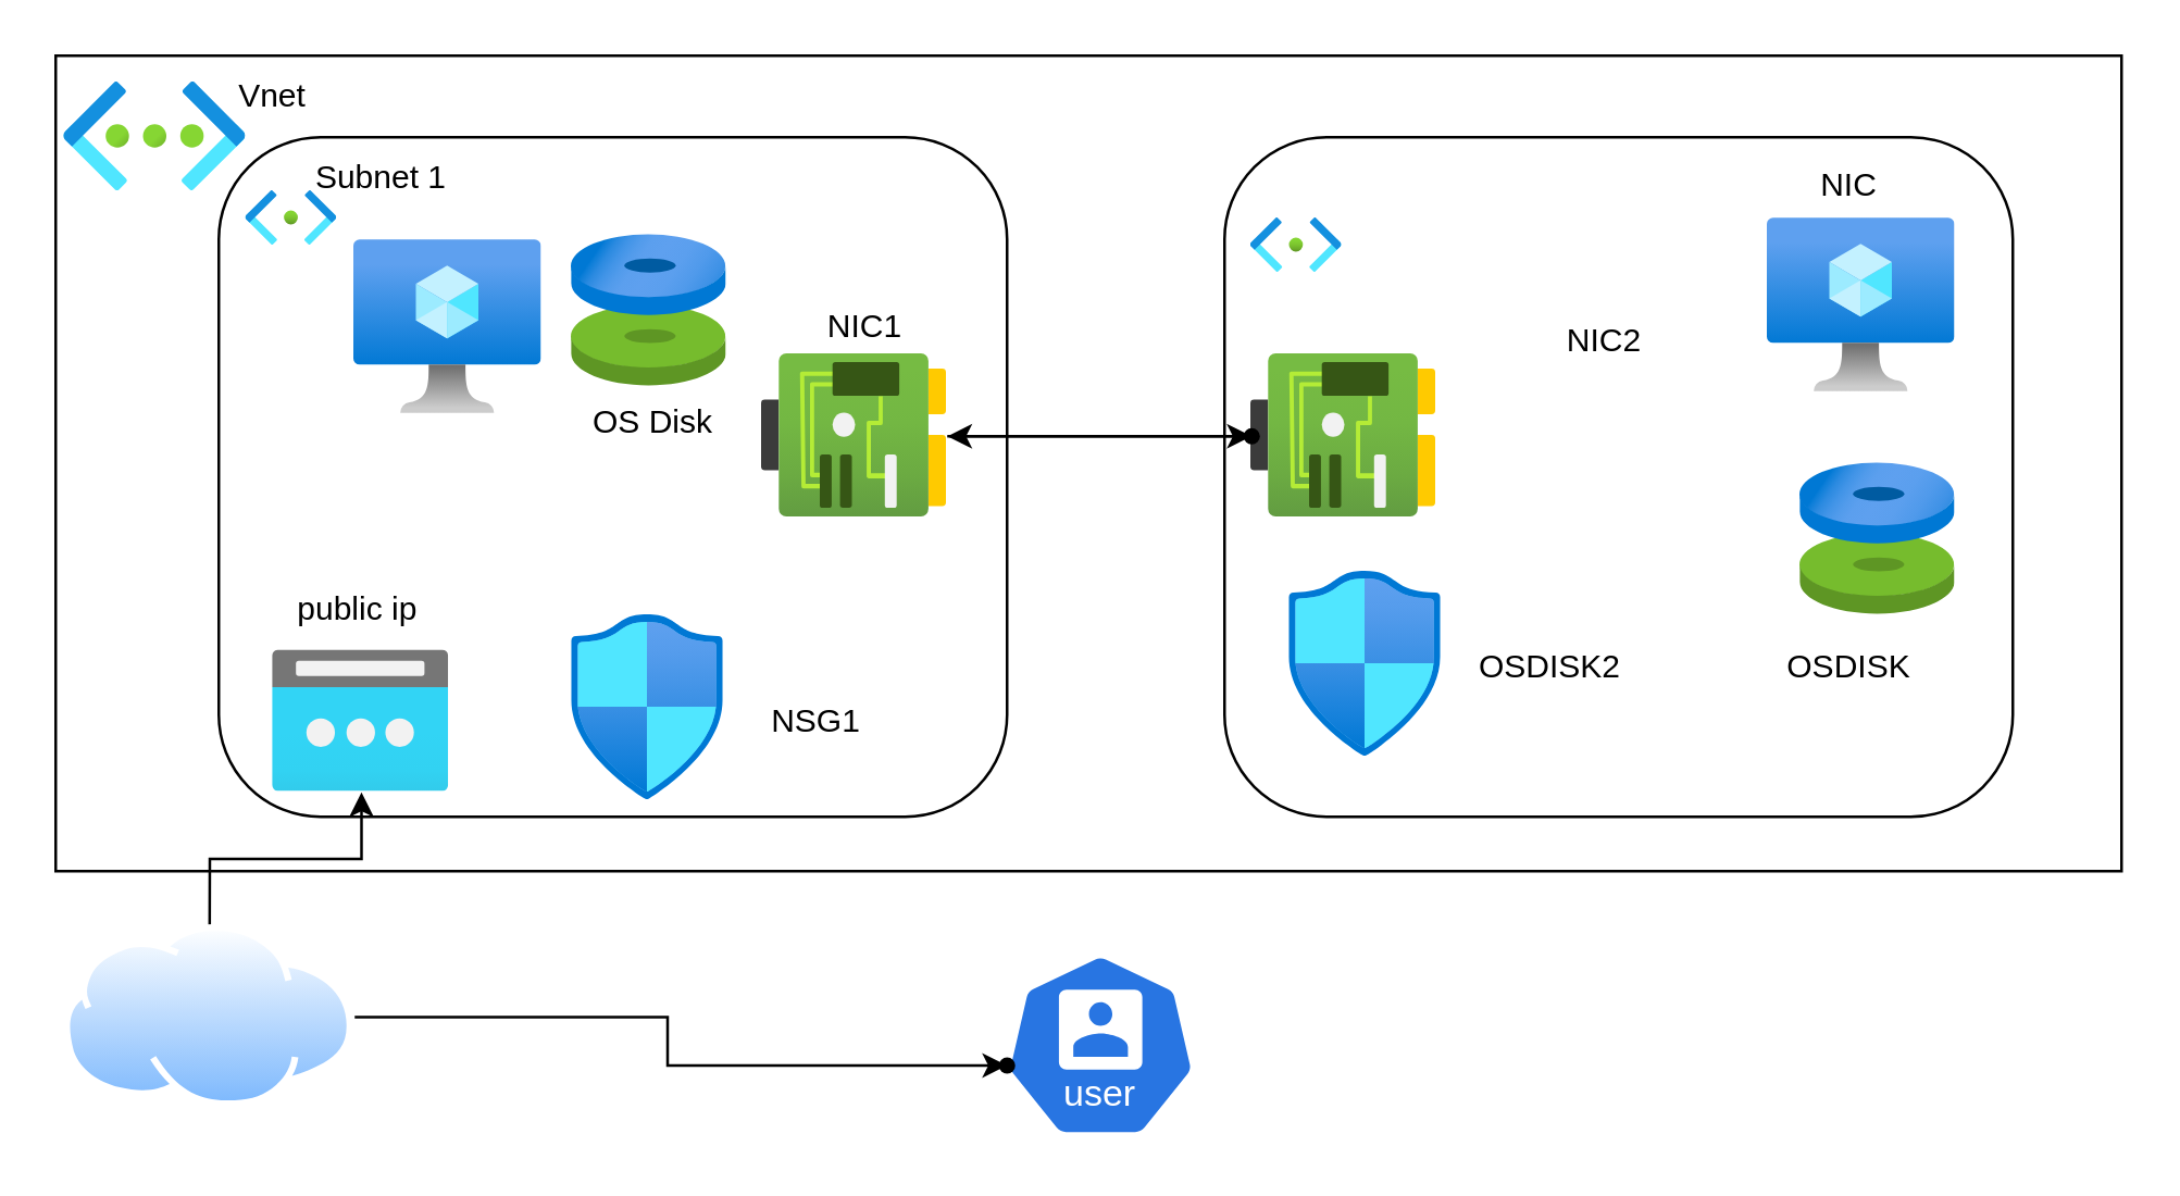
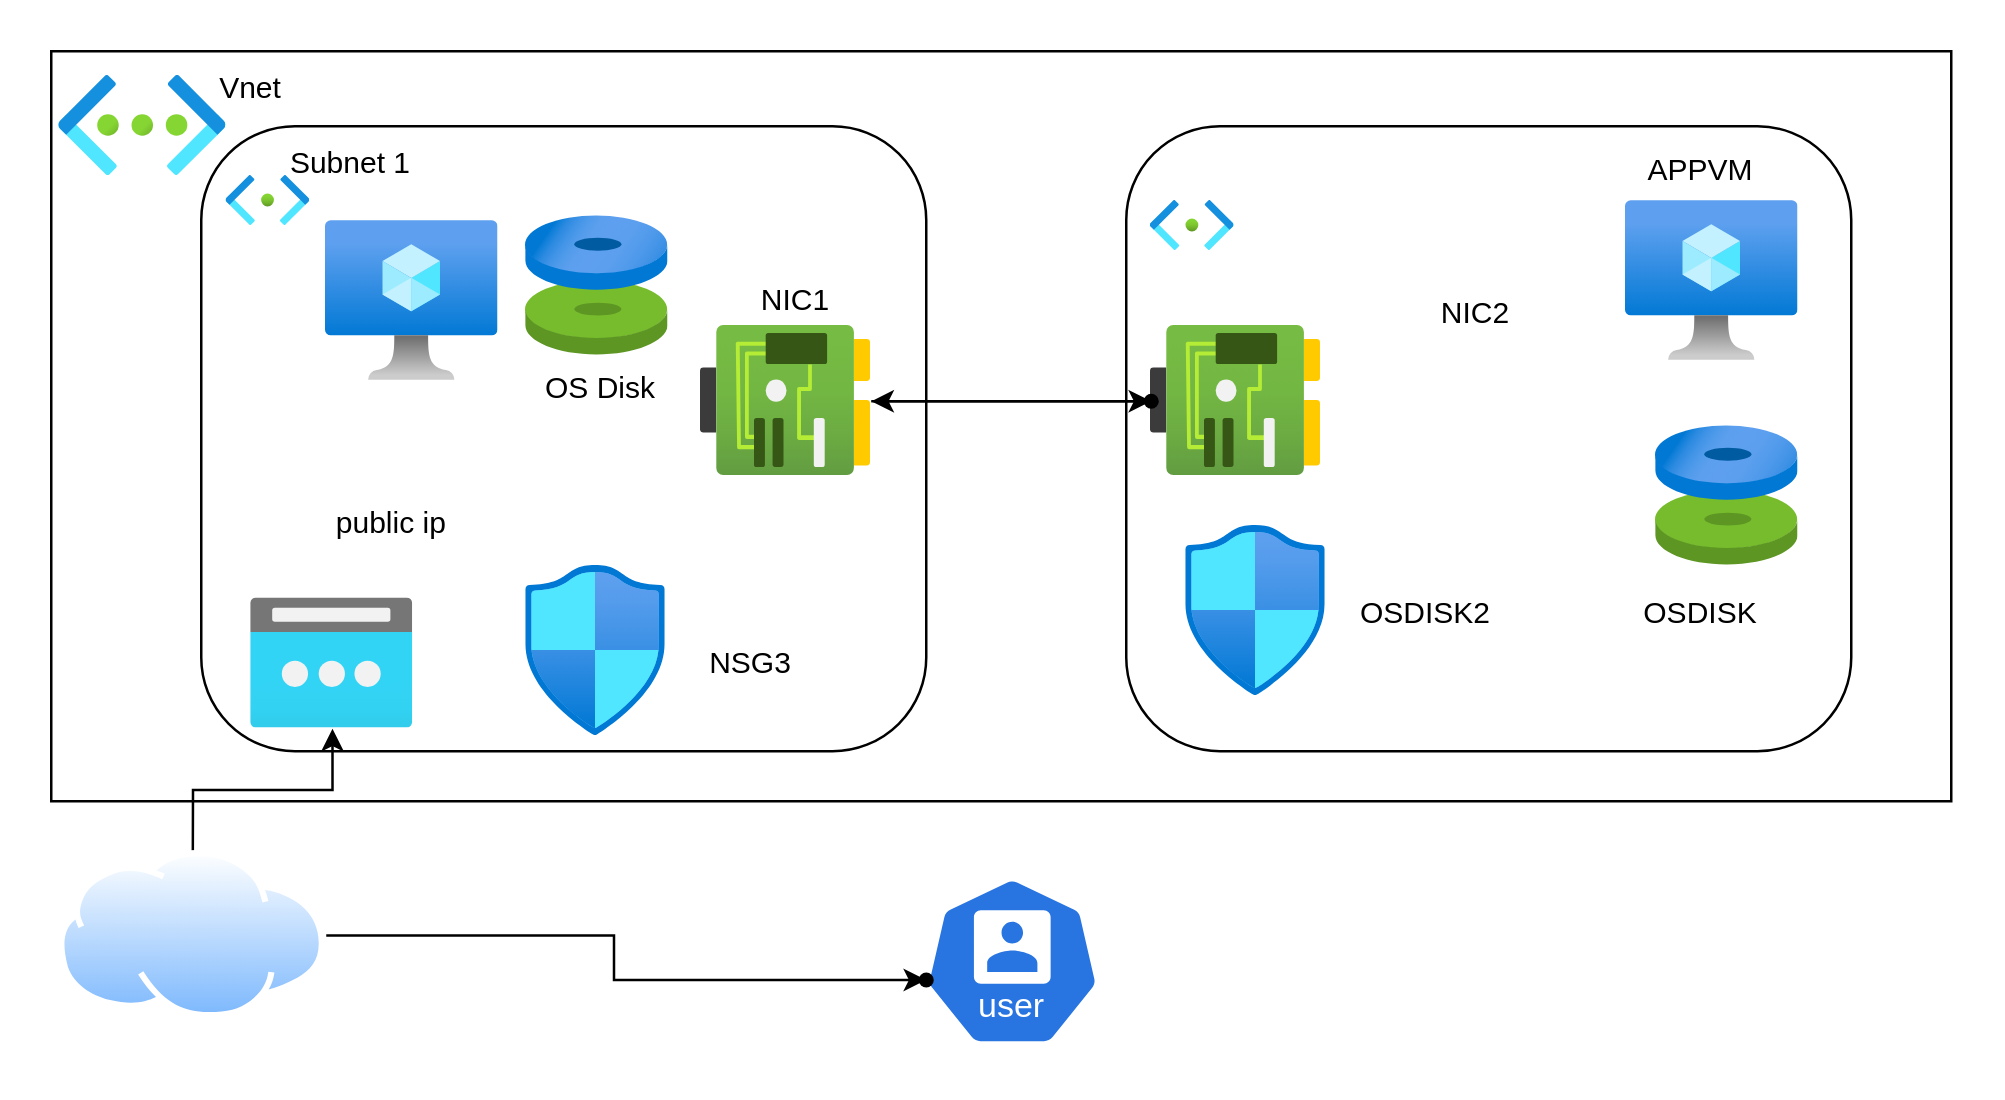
- <mxCell id="31" value="NIC&lt;div&gt;&lt;br&gt;&lt;/div&gt;" style="text;html=1;align=center;verticalAlign=middle;whiteSpace=wrap;rounded=0;" vertex="1" parent="1"><mxGeometry x="650" y="60" width="60" height="30" as="geometry" /></mxCell>
+ <mxCell id="31" value="APPVM&lt;div&gt;&lt;br&gt;&lt;/div&gt;" style="text;html=1;align=center;verticalAlign=middle;whiteSpace=wrap;rounded=0;" vertex="1" parent="1"><mxGeometry x="650" y="60" width="60" height="30" as="geometry" /></mxCell>
- <mxCell id="34" value="public ip&amp;nbsp;" style="text;html=1;align=center;verticalAlign=middle;whiteSpace=wrap;rounded=0;" vertex="1" parent="1"><mxGeometry x="102.5" y="209" width="60" height="30" as="geometry" /></mxCell>
+ <mxCell id="34" value="public ip&amp;nbsp;" style="text;html=1;align=center;verticalAlign=middle;whiteSpace=wrap;rounded=0;" vertex="1" parent="1"><mxGeometry x="127.5" y="194" width="60" height="30" as="geometry" /></mxCell>
- <mxCell id="30" value="NSG1" style="text;html=1;align=center;verticalAlign=middle;whiteSpace=wrap;rounded=0;" vertex="1" parent="1"><mxGeometry x="270" y="250" width="60" height="30" as="geometry" /></mxCell>
+ <mxCell id="30" value="NSG3" style="text;html=1;align=center;verticalAlign=middle;whiteSpace=wrap;rounded=0;" vertex="1" parent="1"><mxGeometry x="270" y="250" width="60" height="30" as="geometry" /></mxCell>
